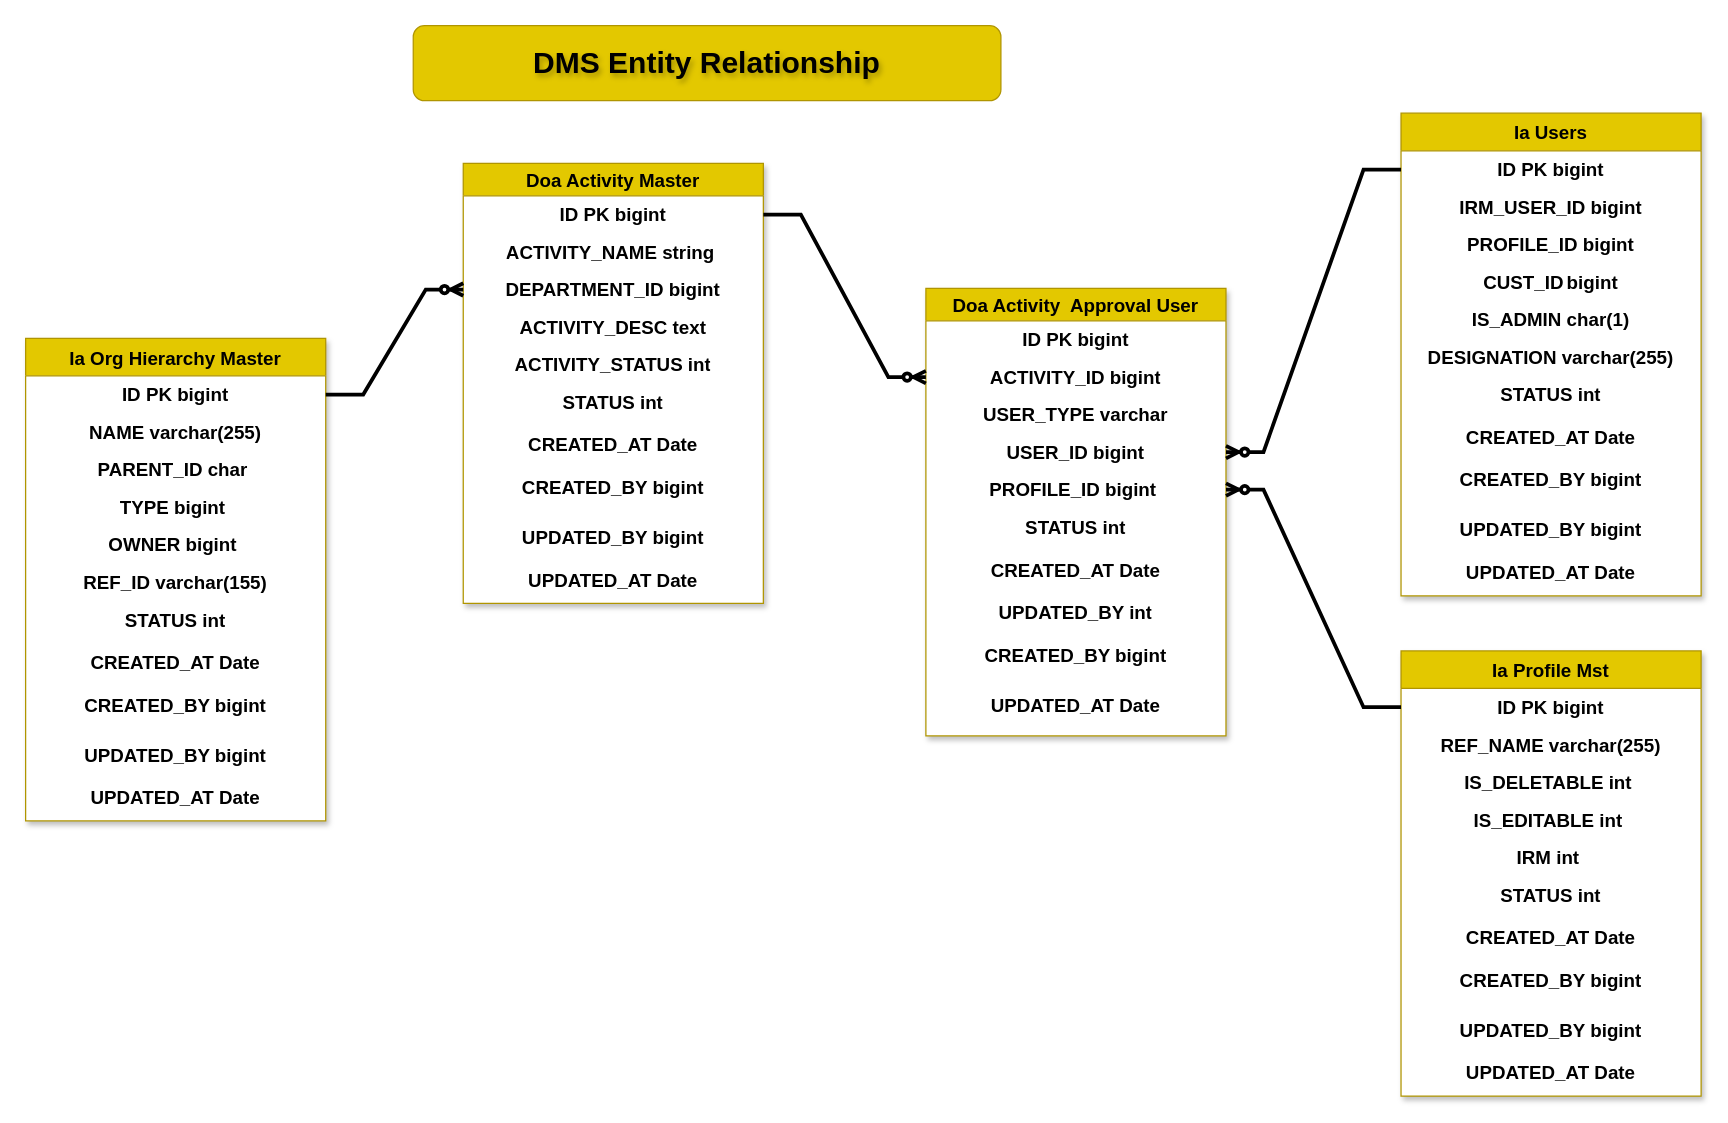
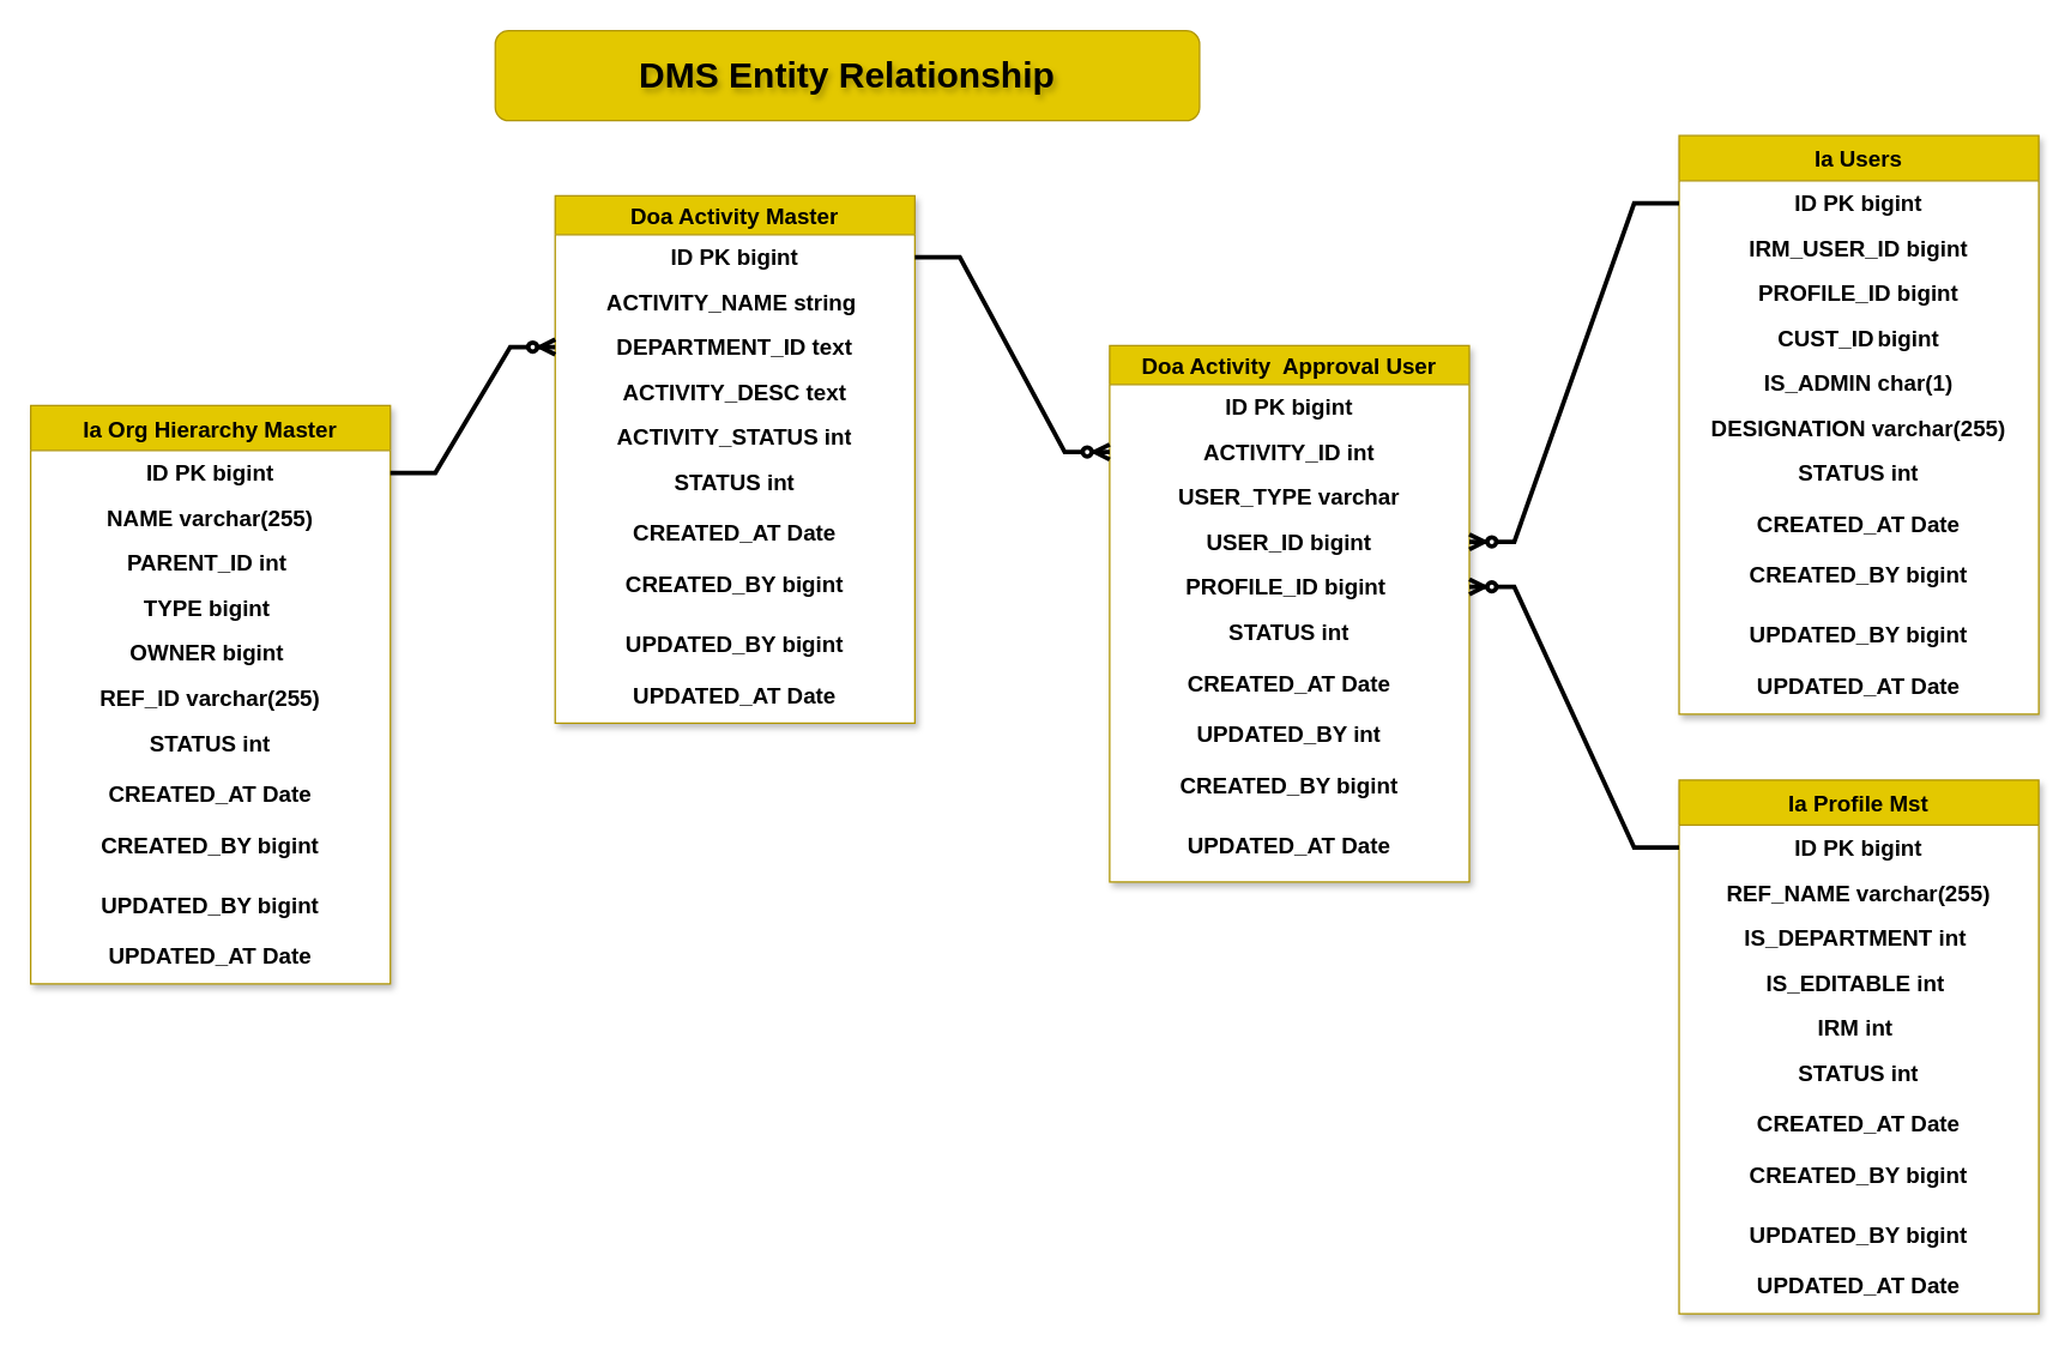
- <mxCell id="6" value="DEPARTMENT_ID bigint" style="text;strokeColor=none;fillColor=none;spacingLeft=4;spacingRight=4;overflow=hidden;rotatable=0;points=[[0,0.5],[1,0.5]];portConstraint=eastwest;fontSize=15;whiteSpace=wrap;html=1;align=center;labelBackgroundColor=none;fontStyle=1" vertex="1" parent="3"><mxGeometry y="86" width="240" height="30" as="geometry" /></mxCell>
+ <mxCell id="6" value="DEPARTMENT_ID text" style="text;strokeColor=none;fillColor=none;spacingLeft=4;spacingRight=4;overflow=hidden;rotatable=0;points=[[0,0.5],[1,0.5]];portConstraint=eastwest;fontSize=15;whiteSpace=wrap;html=1;align=center;labelBackgroundColor=none;fontStyle=1" vertex="1" parent="3"><mxGeometry y="86" width="240" height="30" as="geometry" /></mxCell>
- <mxCell id="16" value="ACTIVITY_ID bigint" style="text;strokeColor=none;fillColor=none;spacingLeft=4;spacingRight=4;overflow=hidden;rotatable=0;points=[[0,0.5],[1,0.5]];portConstraint=eastwest;fontSize=15;whiteSpace=wrap;html=1;align=center;labelBackgroundColor=none;fontStyle=1" vertex="1" parent="14"><mxGeometry y="56" width="240" height="30" as="geometry" /></mxCell>
+ <mxCell id="16" value="ACTIVITY_ID int" style="text;strokeColor=none;fillColor=none;spacingLeft=4;spacingRight=4;overflow=hidden;rotatable=0;points=[[0,0.5],[1,0.5]];portConstraint=eastwest;fontSize=15;whiteSpace=wrap;html=1;align=center;labelBackgroundColor=none;fontStyle=1" vertex="1" parent="14"><mxGeometry y="56" width="240" height="30" as="geometry" /></mxCell>
- <mxCell id="41" value="PARENT_ID char&amp;nbsp;" style="text;strokeColor=none;fillColor=none;spacingLeft=4;spacingRight=4;overflow=hidden;rotatable=0;points=[[0,0.5],[1,0.5]];portConstraint=eastwest;fontSize=15;whiteSpace=wrap;html=1;align=center;labelBackgroundColor=none;fontStyle=1" vertex="1" parent="38"><mxGeometry y="90" width="240" height="30" as="geometry" /></mxCell>
+ <mxCell id="41" value="PARENT_ID int&amp;nbsp;" style="text;strokeColor=none;fillColor=none;spacingLeft=4;spacingRight=4;overflow=hidden;rotatable=0;points=[[0,0.5],[1,0.5]];portConstraint=eastwest;fontSize=15;whiteSpace=wrap;html=1;align=center;labelBackgroundColor=none;fontStyle=1" vertex="1" parent="38"><mxGeometry y="90" width="240" height="30" as="geometry" /></mxCell>
- <mxCell id="44" value="REF_ID varchar(155)" style="text;strokeColor=none;fillColor=none;spacingLeft=4;spacingRight=4;overflow=hidden;rotatable=0;points=[[0,0.5],[1,0.5]];portConstraint=eastwest;fontSize=15;whiteSpace=wrap;html=1;align=center;labelBackgroundColor=none;fontStyle=1" vertex="1" parent="38"><mxGeometry y="180" width="240" height="30" as="geometry" /></mxCell>
+ <mxCell id="44" value="REF_ID varchar(255)" style="text;strokeColor=none;fillColor=none;spacingLeft=4;spacingRight=4;overflow=hidden;rotatable=0;points=[[0,0.5],[1,0.5]];portConstraint=eastwest;fontSize=15;whiteSpace=wrap;html=1;align=center;labelBackgroundColor=none;fontStyle=1" vertex="1" parent="38"><mxGeometry y="180" width="240" height="30" as="geometry" /></mxCell>
- <mxCell id="29" value="IS_DELETABLE int&amp;nbsp;" style="text;strokeColor=none;fillColor=none;spacingLeft=4;spacingRight=4;overflow=hidden;rotatable=0;points=[[0,0.5],[1,0.5]];portConstraint=eastwest;fontSize=15;whiteSpace=wrap;html=1;align=center;labelBackgroundColor=none;fontStyle=1" vertex="1" parent="26"><mxGeometry y="90" width="240" height="30" as="geometry" /></mxCell>
+ <mxCell id="29" value="IS_DEPARTMENT int&amp;nbsp;" style="text;strokeColor=none;fillColor=none;spacingLeft=4;spacingRight=4;overflow=hidden;rotatable=0;points=[[0,0.5],[1,0.5]];portConstraint=eastwest;fontSize=15;whiteSpace=wrap;html=1;align=center;labelBackgroundColor=none;fontStyle=1" vertex="1" parent="26"><mxGeometry y="90" width="240" height="30" as="geometry" /></mxCell>
